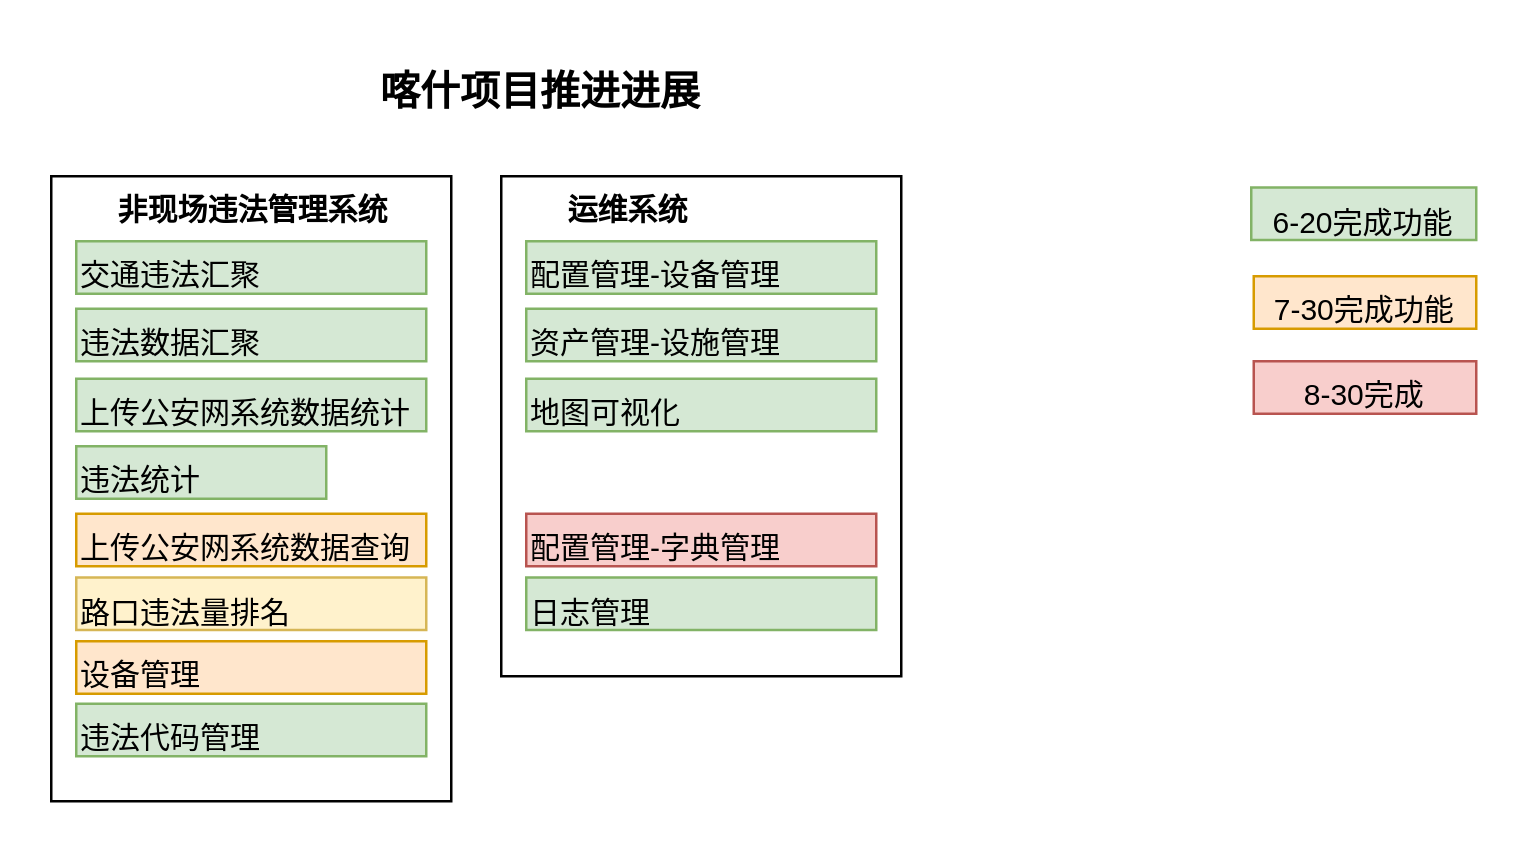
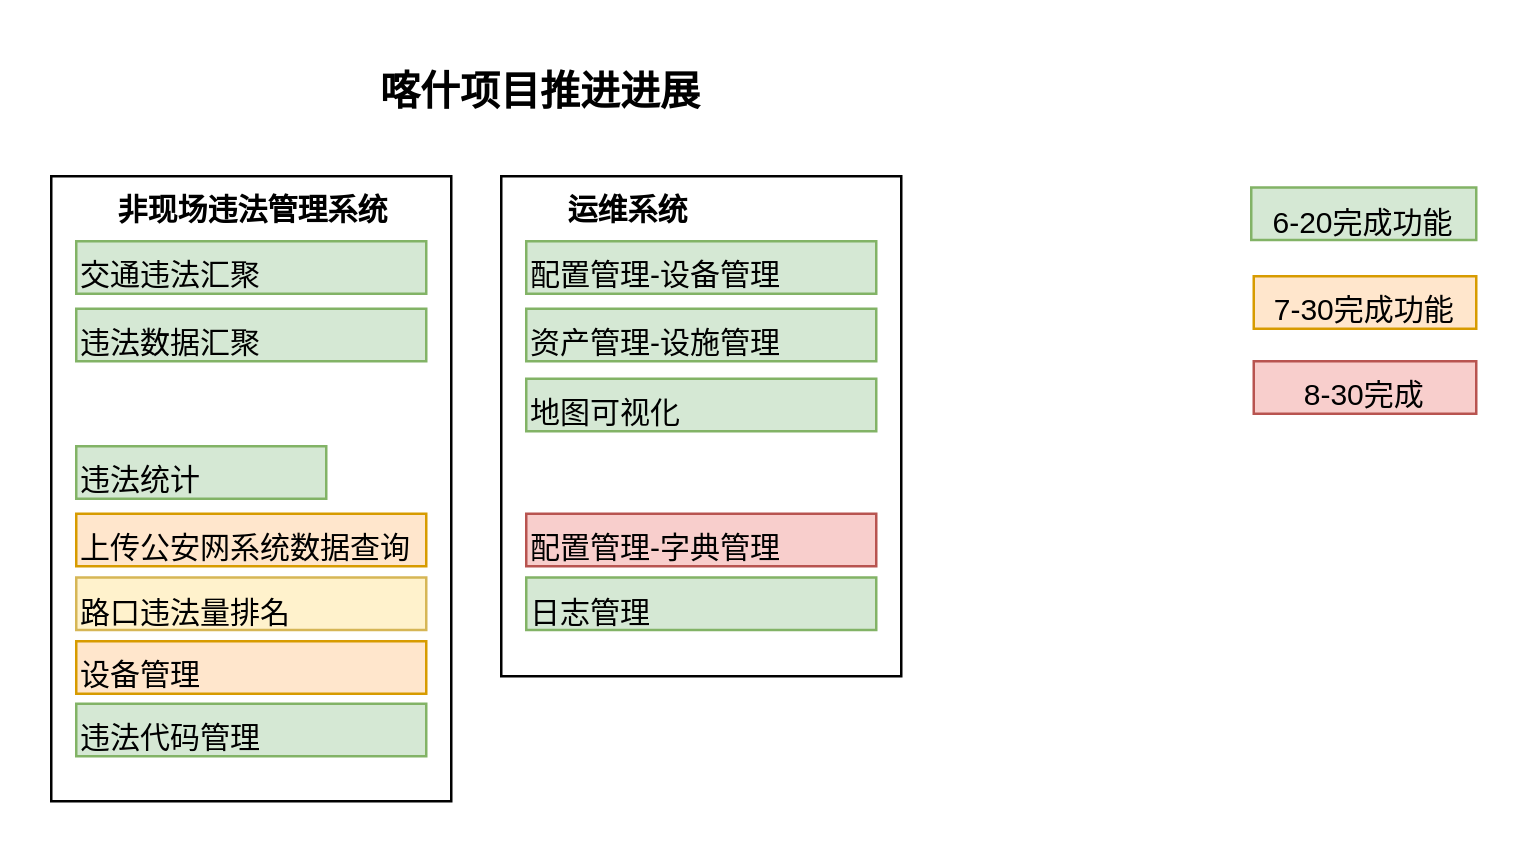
- <mxCell id="6" value="上传公安网系统数据统计" style="text;whiteSpace=wrap;fillColor=#d5e8d4;strokeColor=#82b366;" vertex="1" parent="1"><mxGeometry x="30" y="151" width="140" height="21" as="geometry" /></mxCell>
